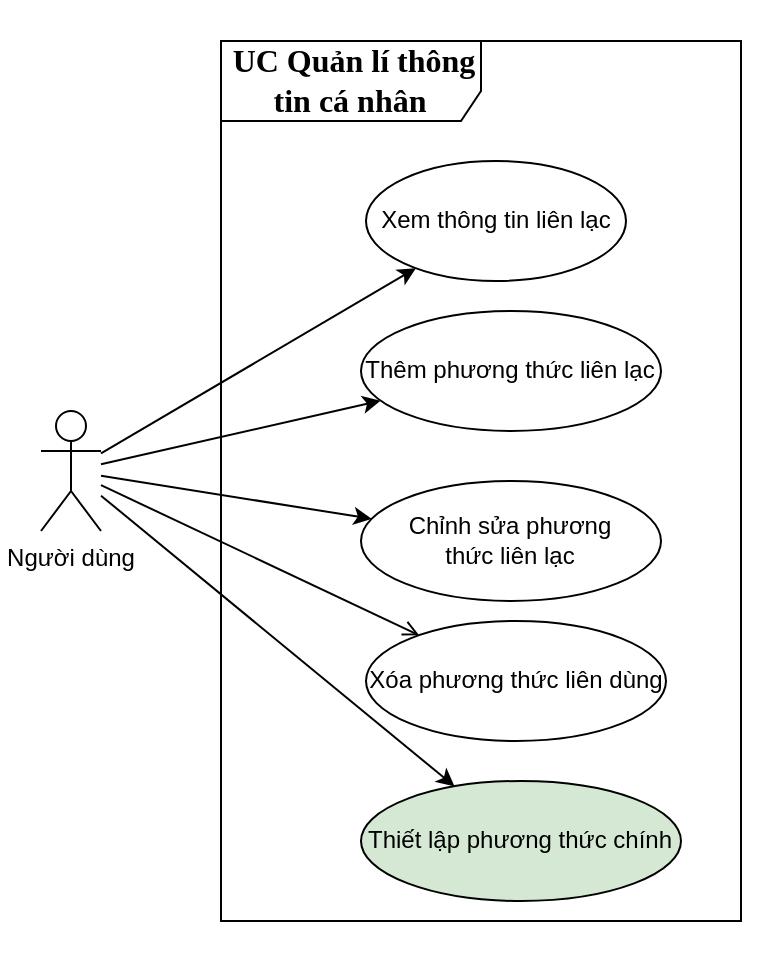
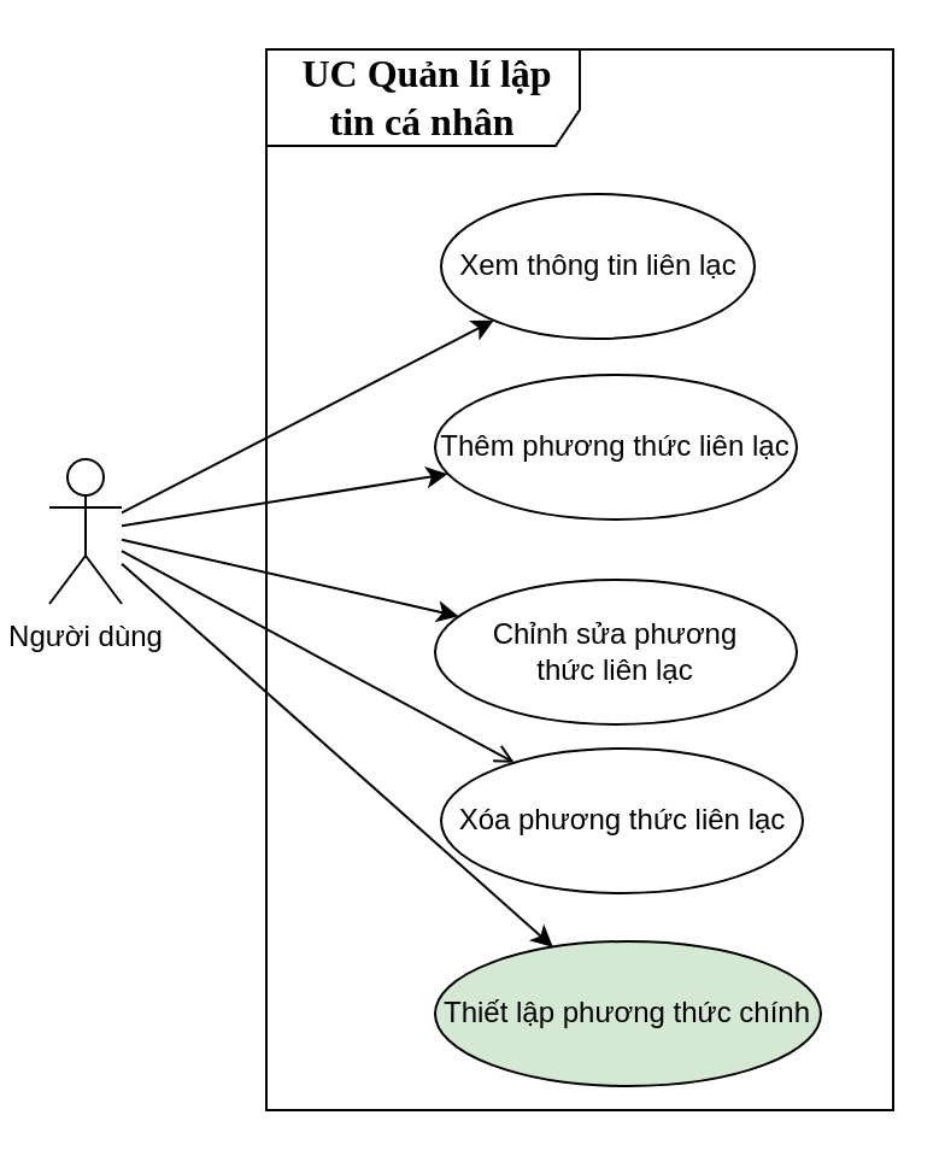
- <mxCell id="9" value="&lt;font face=&quot;Times New Roman, serif&quot;&gt;&lt;span style=&quot;font-size: 16px;&quot;&gt;&lt;b&gt;&amp;nbsp;UC Quản lí thông tin cá nhân&lt;/b&gt;&lt;/span&gt;&lt;/font&gt;" style="shape=umlFrame;whiteSpace=wrap;html=1;pointerEvents=0;width=130;height=40;align=center;" vertex="1" parent="1"><mxGeometry x="110" y="20" width="260" height="440" as="geometry" /></mxCell>
+ <mxCell id="9" value="&lt;font face=&quot;Times New Roman, serif&quot;&gt;&lt;span style=&quot;font-size: 16px;&quot;&gt;&lt;b&gt;&amp;nbsp;UC Quản lí lập tin cá nhân&lt;/b&gt;&lt;/span&gt;&lt;/font&gt;" style="shape=umlFrame;whiteSpace=wrap;html=1;pointerEvents=0;width=130;height=40;align=center;" vertex="1" parent="1"><mxGeometry x="110" y="20" width="260" height="440" as="geometry" /></mxCell>
- <mxCell id="2" value="Người dùng" style="shape=umlActor;verticalLabelPosition=bottom;verticalAlign=top;html=1;outlineConnect=0;" vertex="1" parent="1"><mxGeometry x="20" y="205" width="30" height="60" as="geometry" /></mxCell>
+ <mxCell id="2" value="Người dùng" style="shape=umlActor;verticalLabelPosition=bottom;verticalAlign=top;html=1;outlineConnect=0;" vertex="1" parent="1"><mxGeometry x="20" y="190" width="30" height="60" as="geometry" /></mxCell>
- <mxCell id="10" value="Xóa phương thức liên dùng" style="ellipse;whiteSpace=wrap;html=1;" vertex="1" parent="1"><mxGeometry x="182.5" y="310" width="150" height="60" as="geometry" /></mxCell>
+ <mxCell id="10" value="Xóa phương thức liên lạc" style="ellipse;whiteSpace=wrap;html=1;" vertex="1" parent="1"><mxGeometry x="182.5" y="310" width="150" height="60" as="geometry" /></mxCell>
